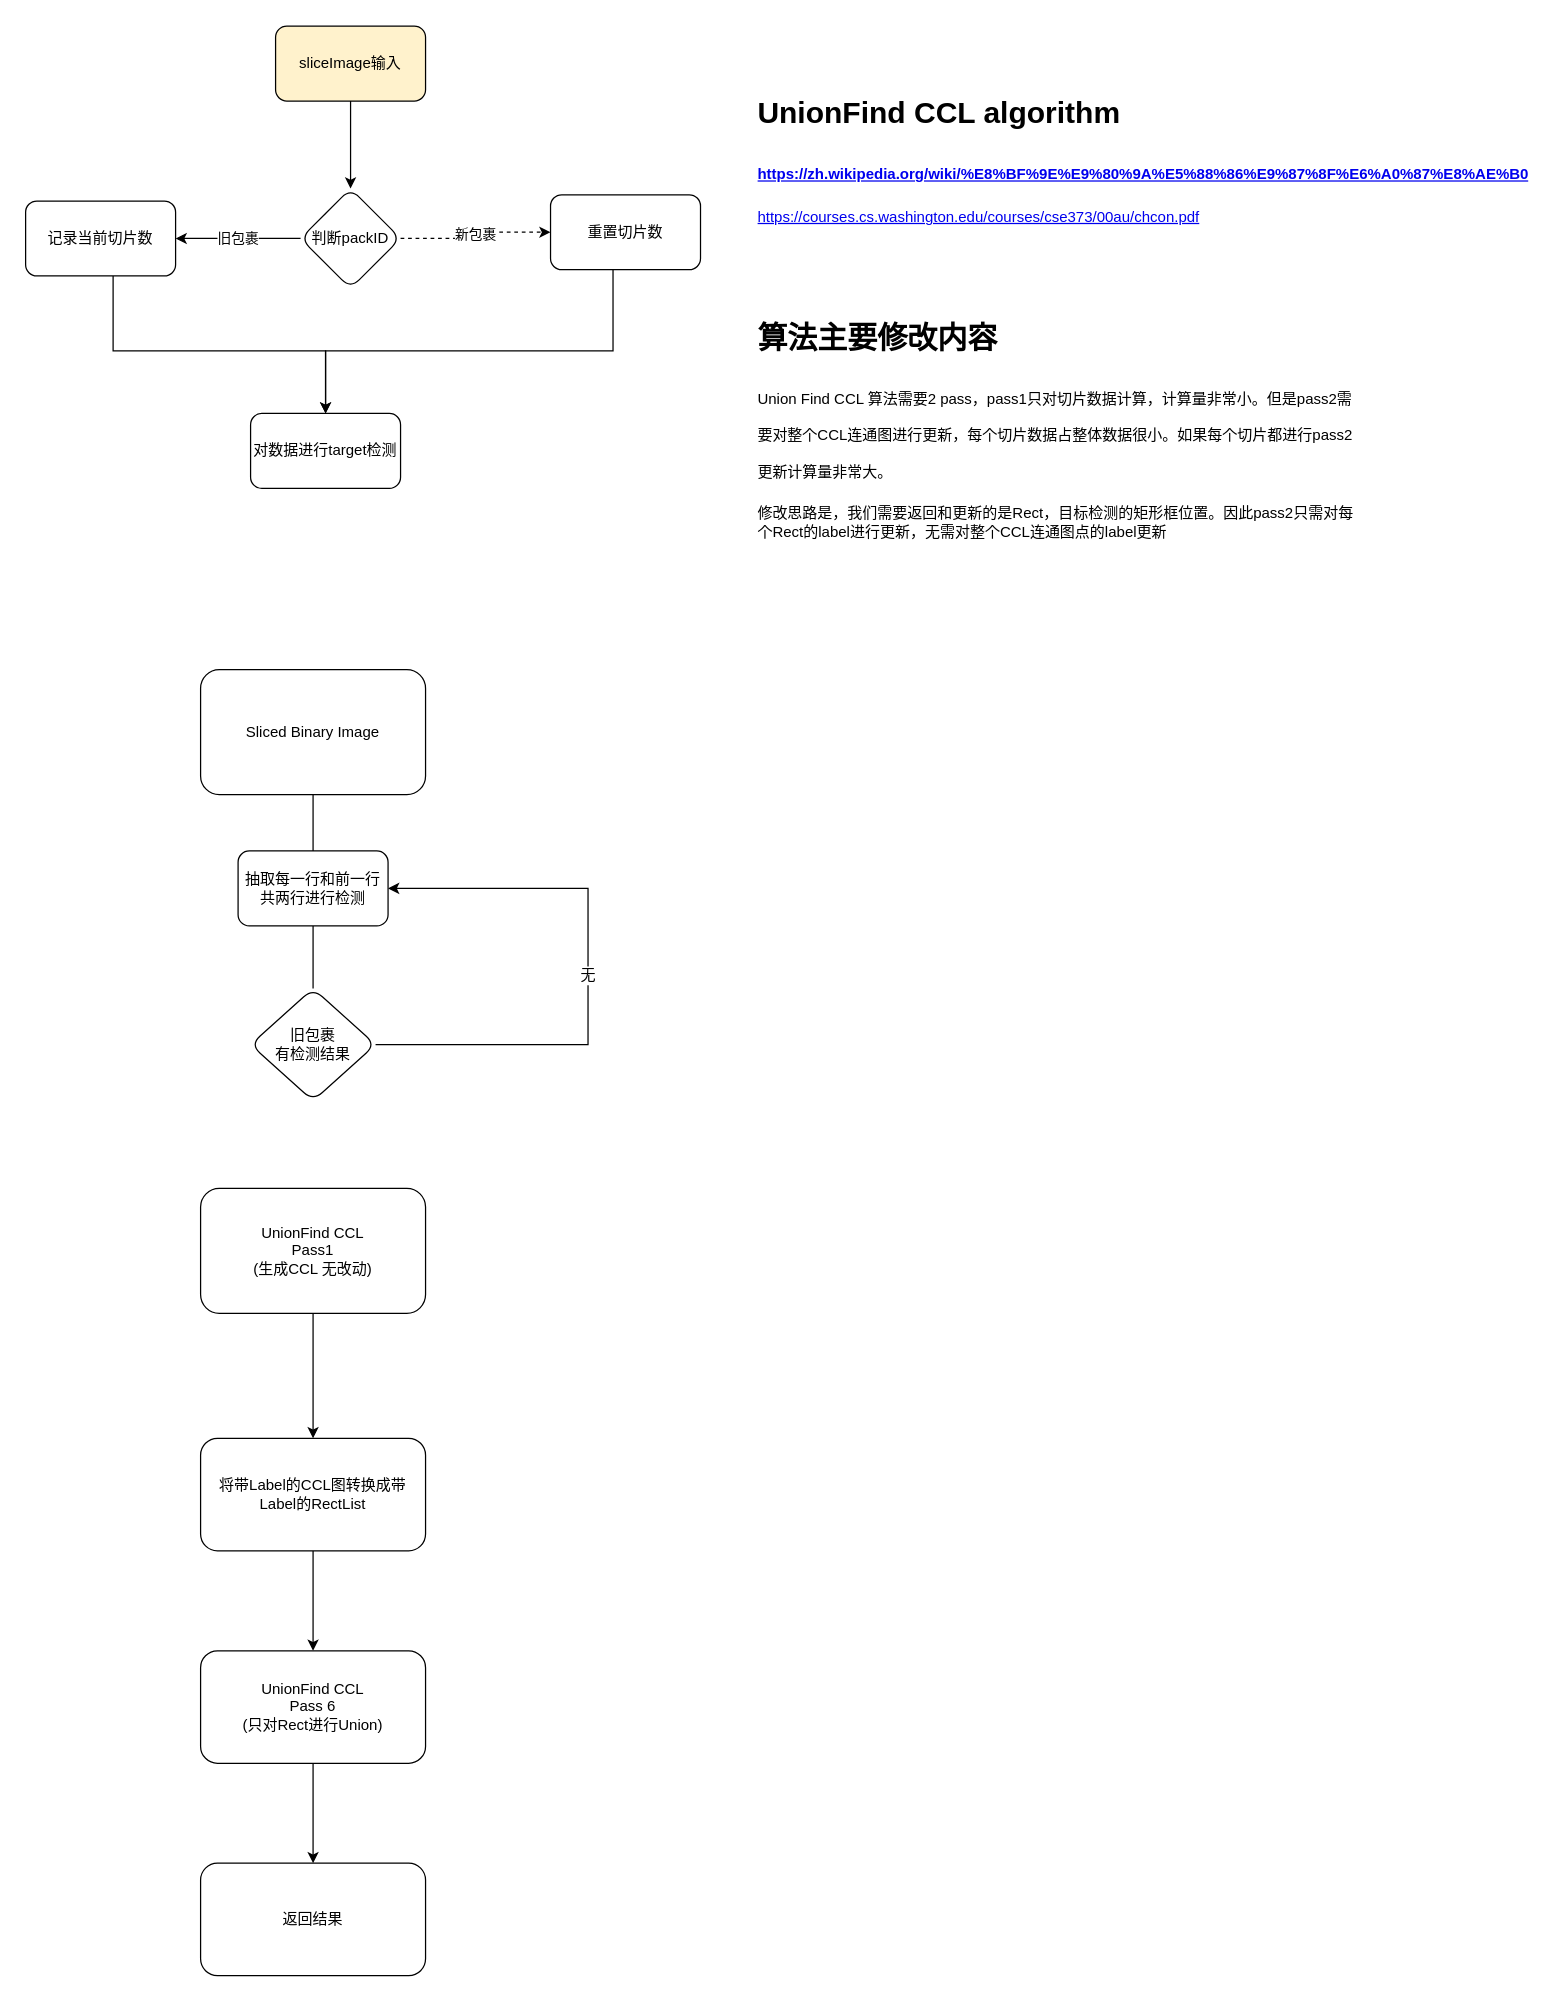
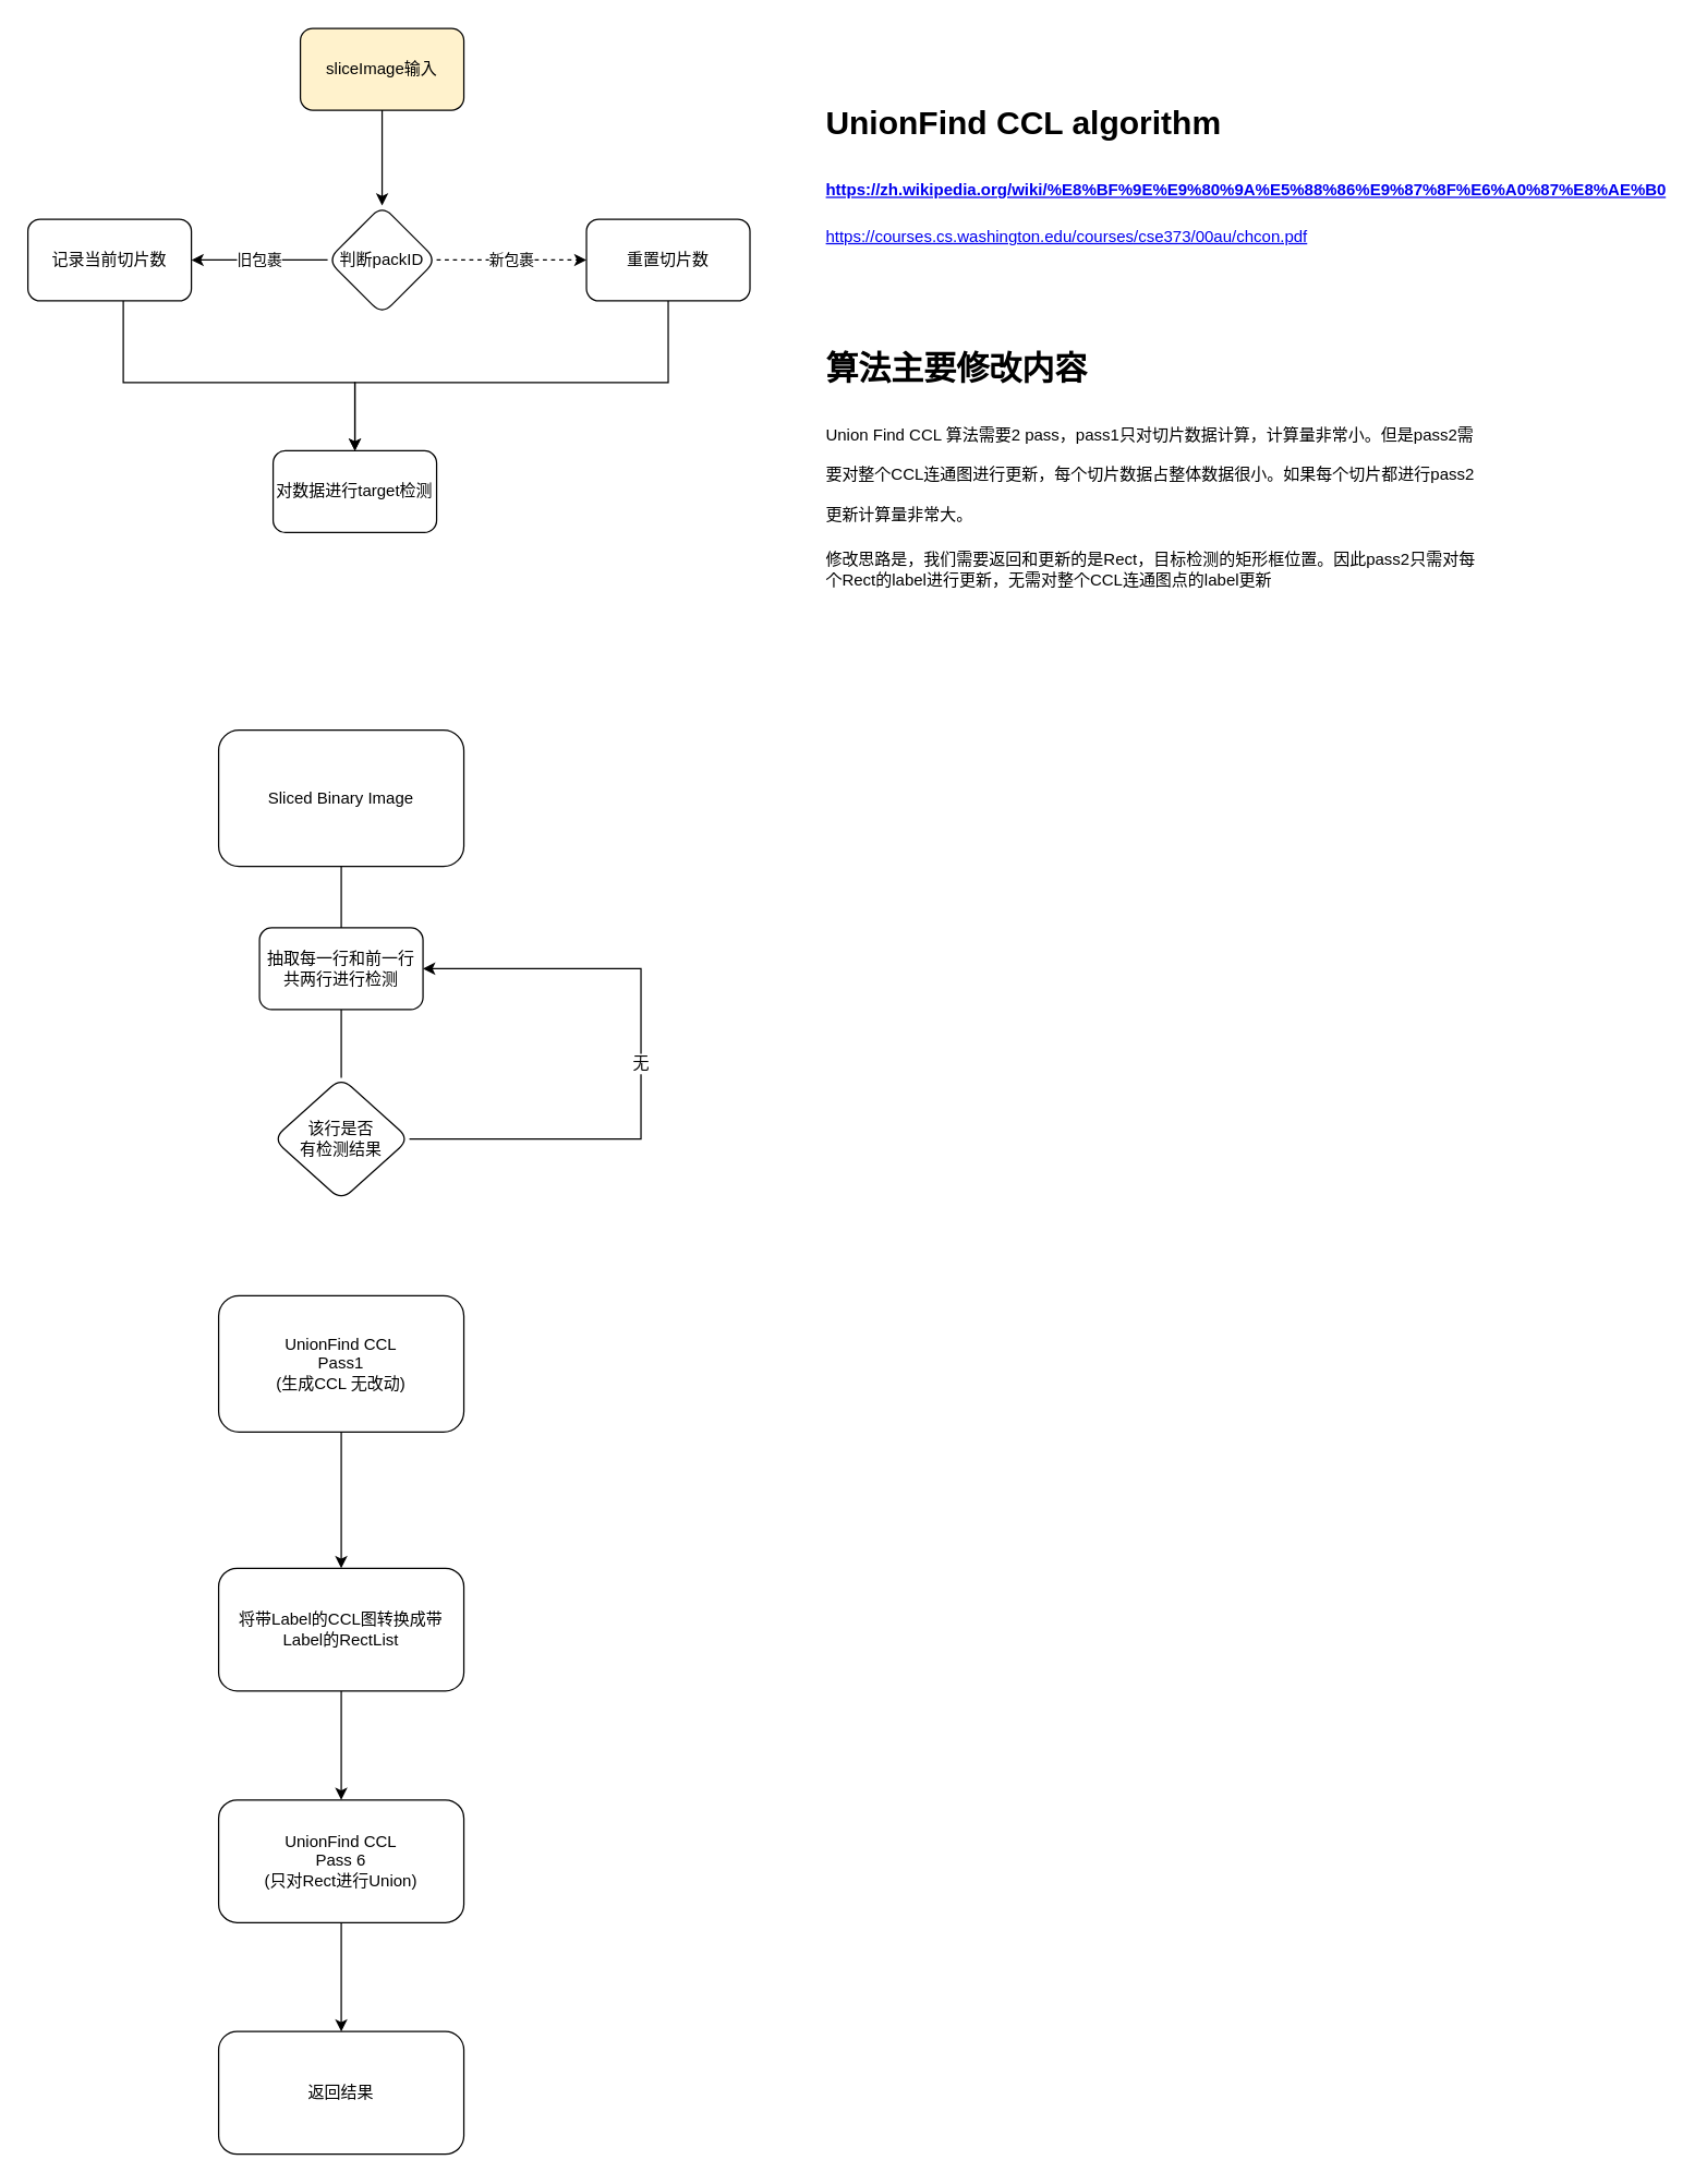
- <mxCell id="8" value="重置切片数" style="whiteSpace=wrap;html=1;rounded=1;" vertex="1" parent="1"><mxGeometry x="440" y="155" width="120" height="60" as="geometry" /></mxCell>
+ <mxCell id="8" value="重置切片数" style="whiteSpace=wrap;html=1;rounded=1;" vertex="1" parent="1"><mxGeometry x="430" y="160" width="120" height="60" as="geometry" /></mxCell>
- <mxCell id="19" value="旧包裹&lt;br&gt;有检测结果" style="rhombus;whiteSpace=wrap;html=1;rounded=1;" vertex="1" parent="1"><mxGeometry x="200" y="790" width="100" height="90" as="geometry" /></mxCell>
+ <mxCell id="19" value="该行是否&lt;br&gt;有检测结果" style="rhombus;whiteSpace=wrap;html=1;rounded=1;" vertex="1" parent="1"><mxGeometry x="200" y="790" width="100" height="90" as="geometry" /></mxCell>
